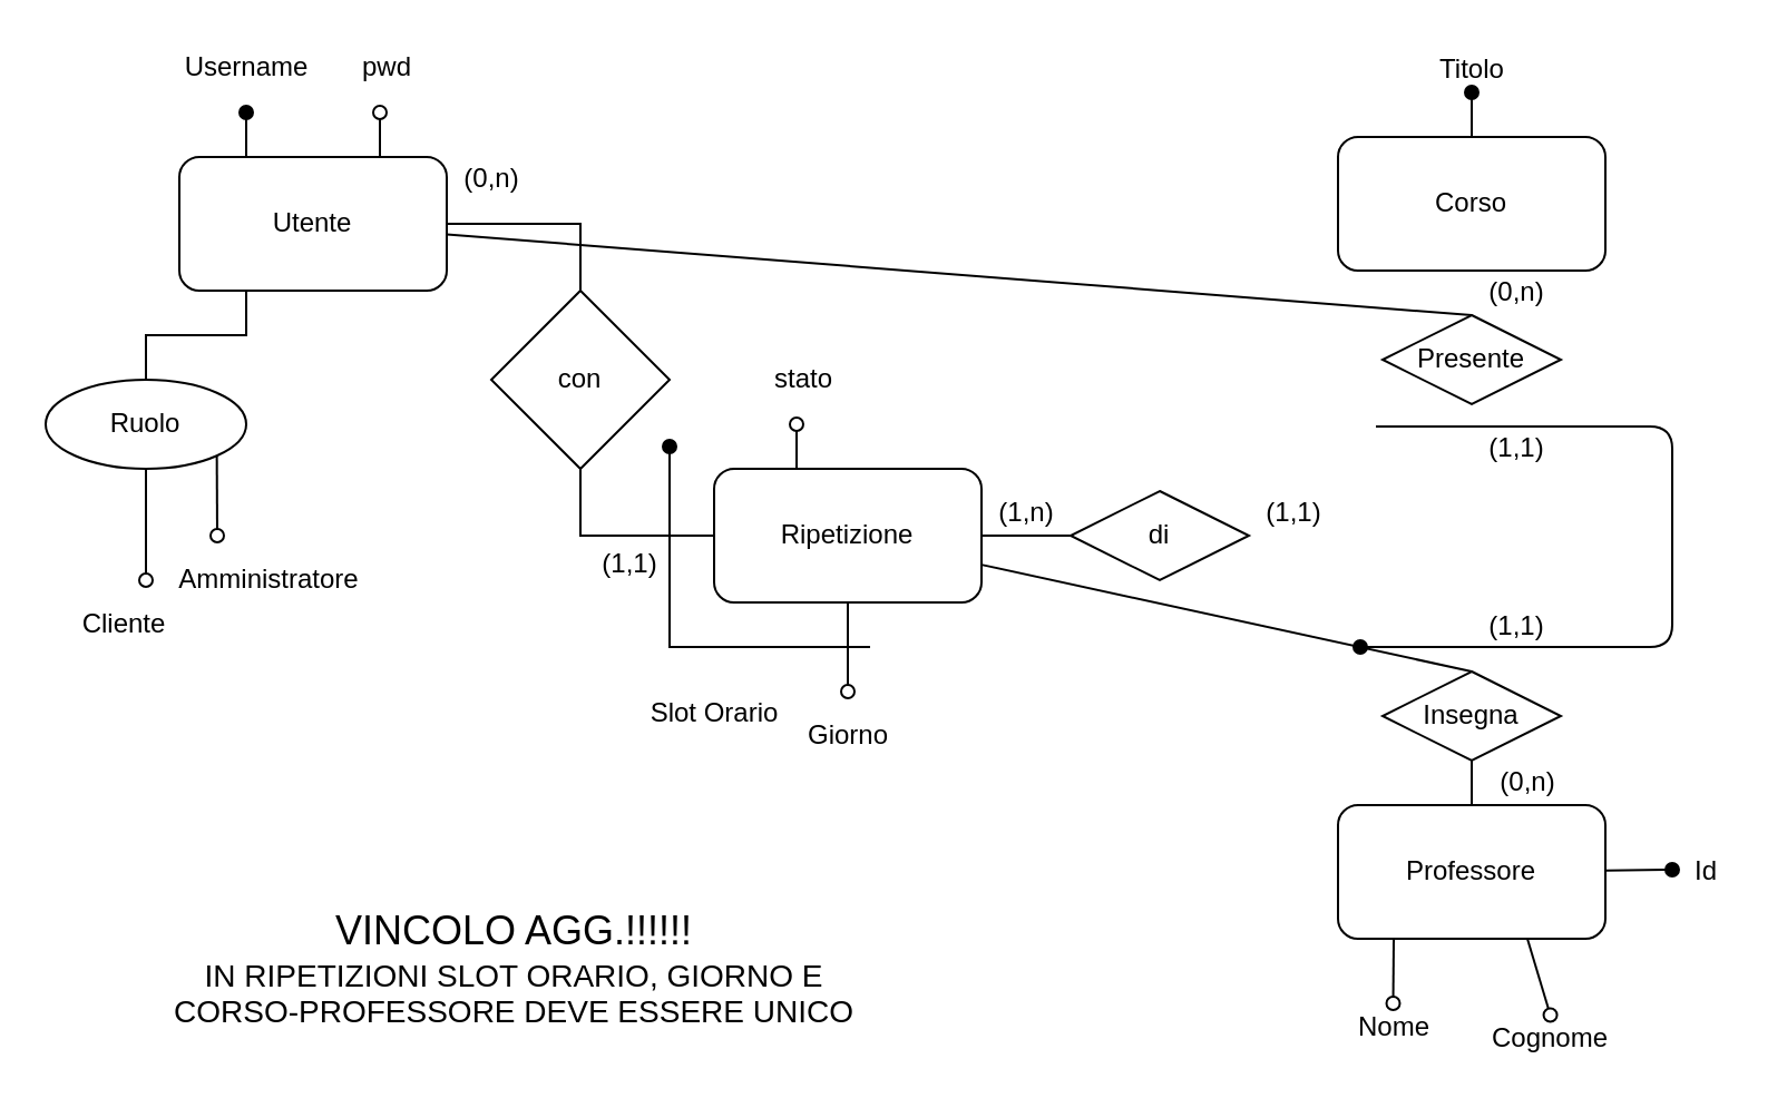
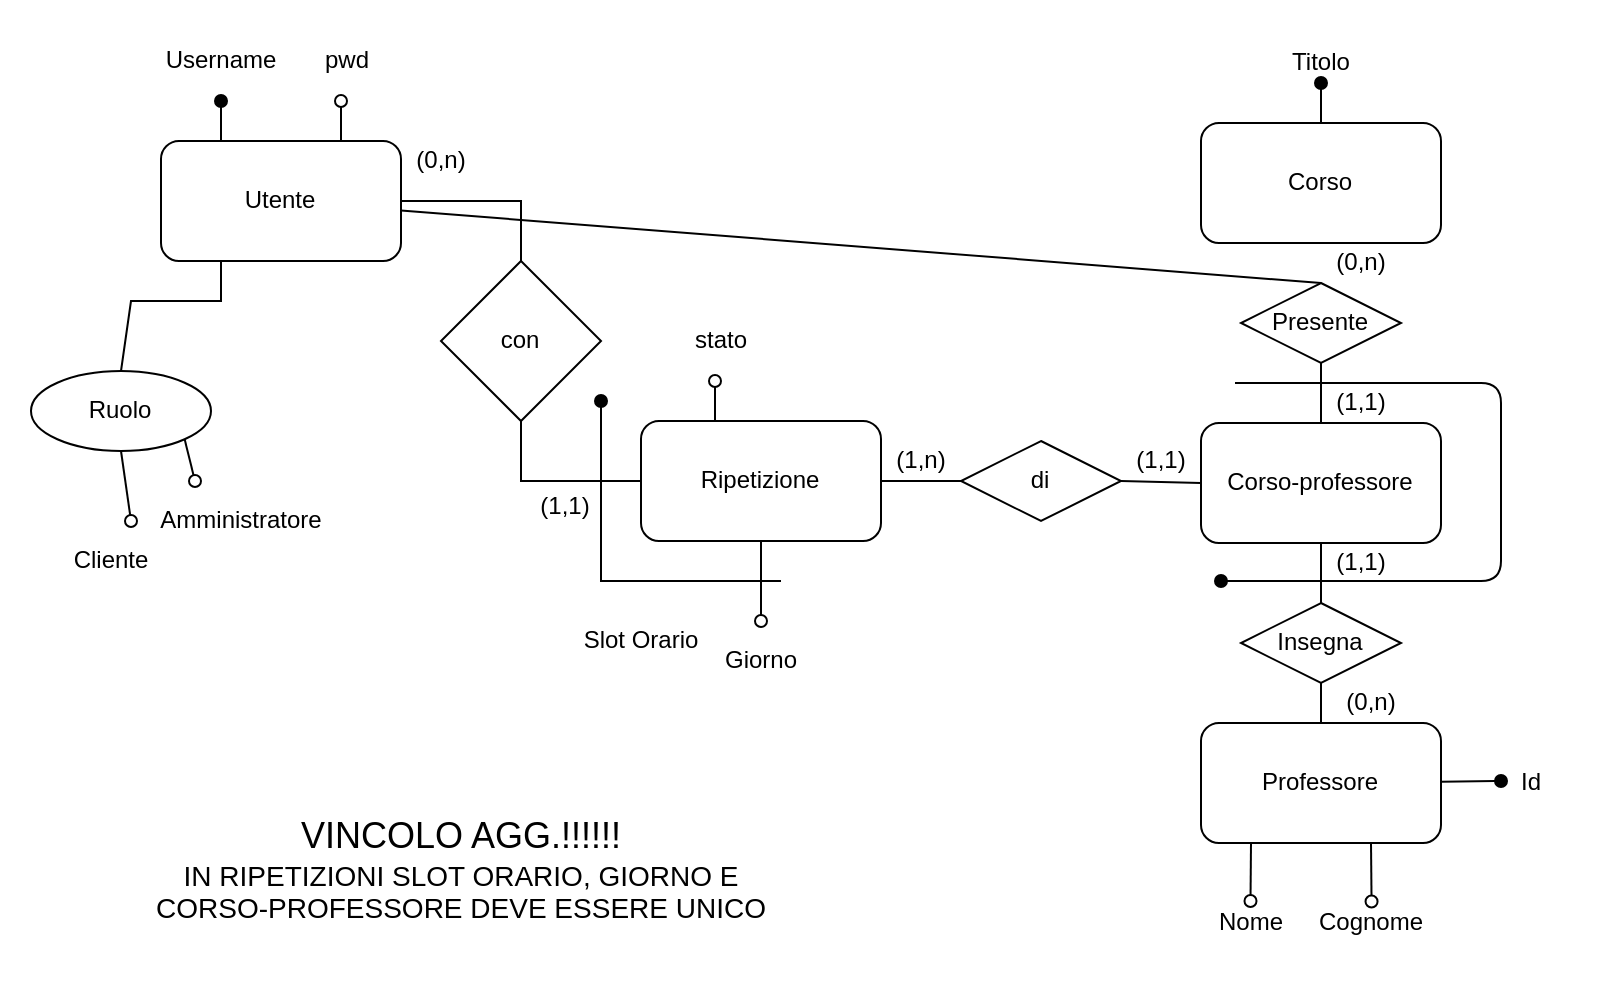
- <mxCell id="6" value="Ruolo" style="ellipse;whiteSpace=wrap;html=1;" parent="1" vertex="1"><mxGeometry x="20" y="170" width="90" height="40" as="geometry" /></mxCell>
+ <mxCell id="6" value="Ruolo" style="ellipse;whiteSpace=wrap;html=1;" parent="1" vertex="1"><mxGeometry x="15" y="185" width="90" height="40" as="geometry" /></mxCell>
+ <mxCell id="18" value="" style="endArrow=none;html=1;rounded=0;entryX=1;entryY=0.5;entryDx=0;entryDy=0;exitX=0;exitY=0.5;exitDx=0;exitDy=0;" parent="1" source="43" target="14" edge="1"><mxGeometry width="50" height="50" relative="1" as="geometry"><mxPoint x="330" y="371" as="sourcePoint" /><mxPoint x="380" y="321" as="targetPoint" /><Array as="points" /></mxGeometry></mxCell>
+ <mxCell id="43" value="Corso-professore" style="rounded=1;whiteSpace=wrap;html=1;" parent="1" vertex="1"><mxGeometry x="600" y="211" width="120" height="60" as="geometry" /></mxCell>
- <mxCell id="20" value="" style="endArrow=none;html=1;rounded=0;exitX=0.5;exitY=0;exitDx=0;exitDy=0;startArrow=none;" parent="1" source="44" target="12" edge="1"><mxGeometry width="50" height="50" relative="1" as="geometry"><mxPoint x="330" y="371" as="sourcePoint" /><mxPoint x="380" y="321" as="targetPoint" /></mxGeometry></mxCell>
+ <mxCell id="20" value="" style="endArrow=none;html=1;rounded=0;entryX=0.5;entryY=1;entryDx=0;entryDy=0;exitX=0.5;exitY=0;exitDx=0;exitDy=0;startArrow=none;" parent="1" source="44" target="3" edge="1"><mxGeometry width="50" height="50" relative="1" as="geometry"><mxPoint x="330" y="371" as="sourcePoint" /><mxPoint x="380" y="321" as="targetPoint" /></mxGeometry></mxCell>
- <mxCell id="36" value="Cognome" style="text;html=1;align=center;verticalAlign=middle;resizable=0;points=[];autosize=1;strokeColor=none;fillColor=none;" parent="1" vertex="1"><mxGeometry x="660" y="456" width="70" height="20" as="geometry" /></mxCell>
+ <mxCell id="36" value="Cognome" style="text;html=1;align=center;verticalAlign=middle;resizable=0;points=[];autosize=1;strokeColor=none;fillColor=none;" parent="1" vertex="1"><mxGeometry x="650" y="451" width="70" height="20" as="geometry" /></mxCell>
